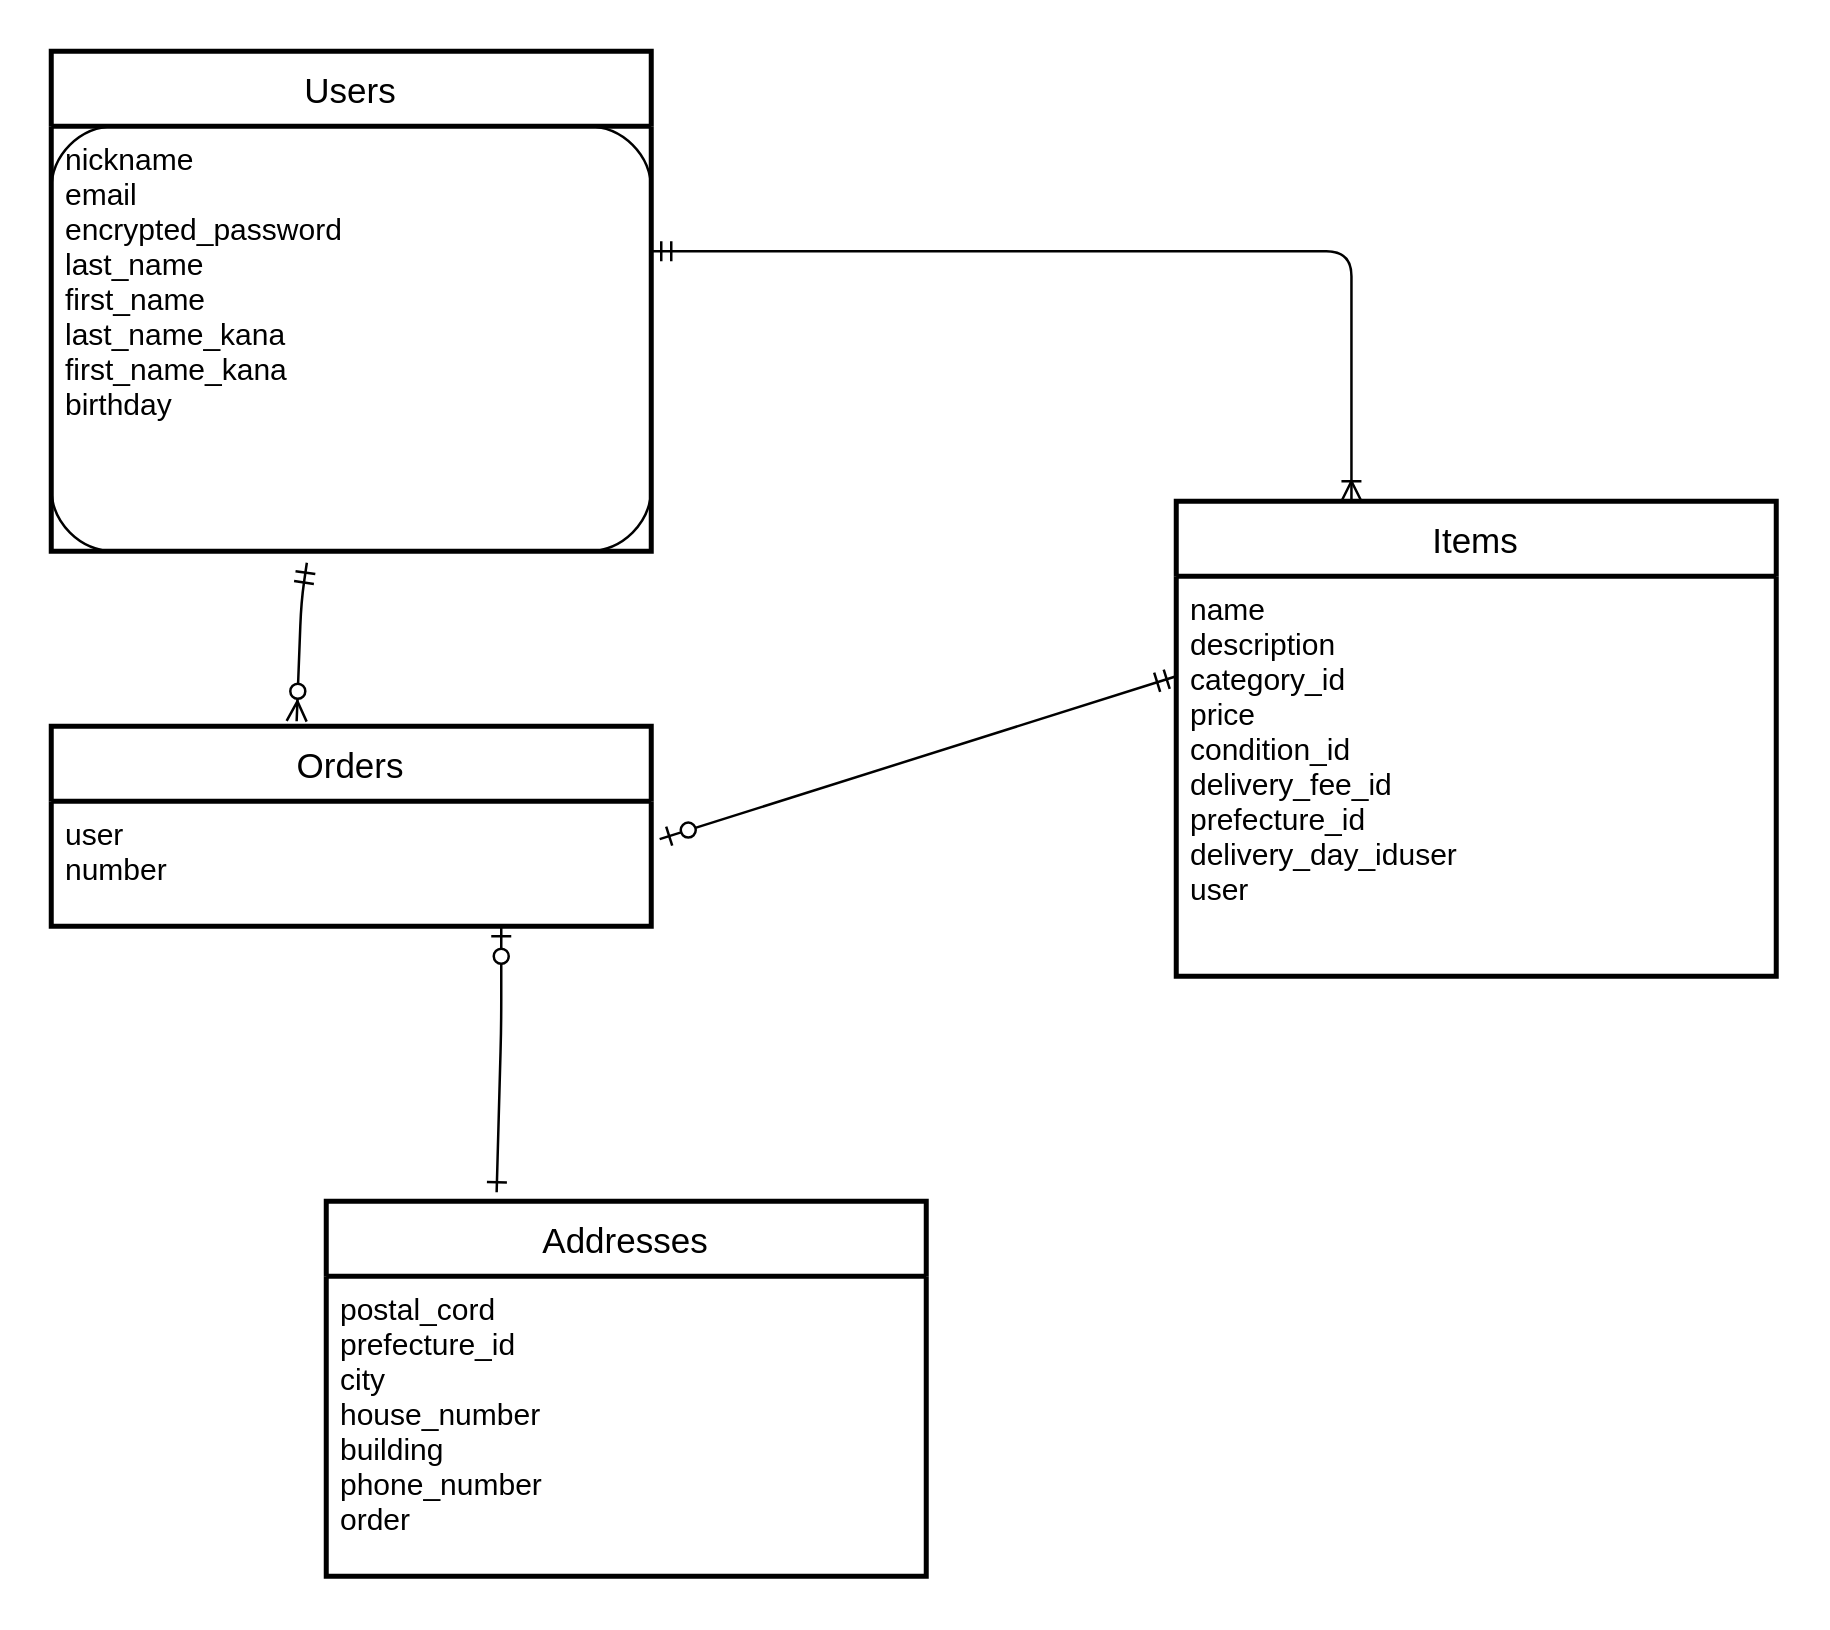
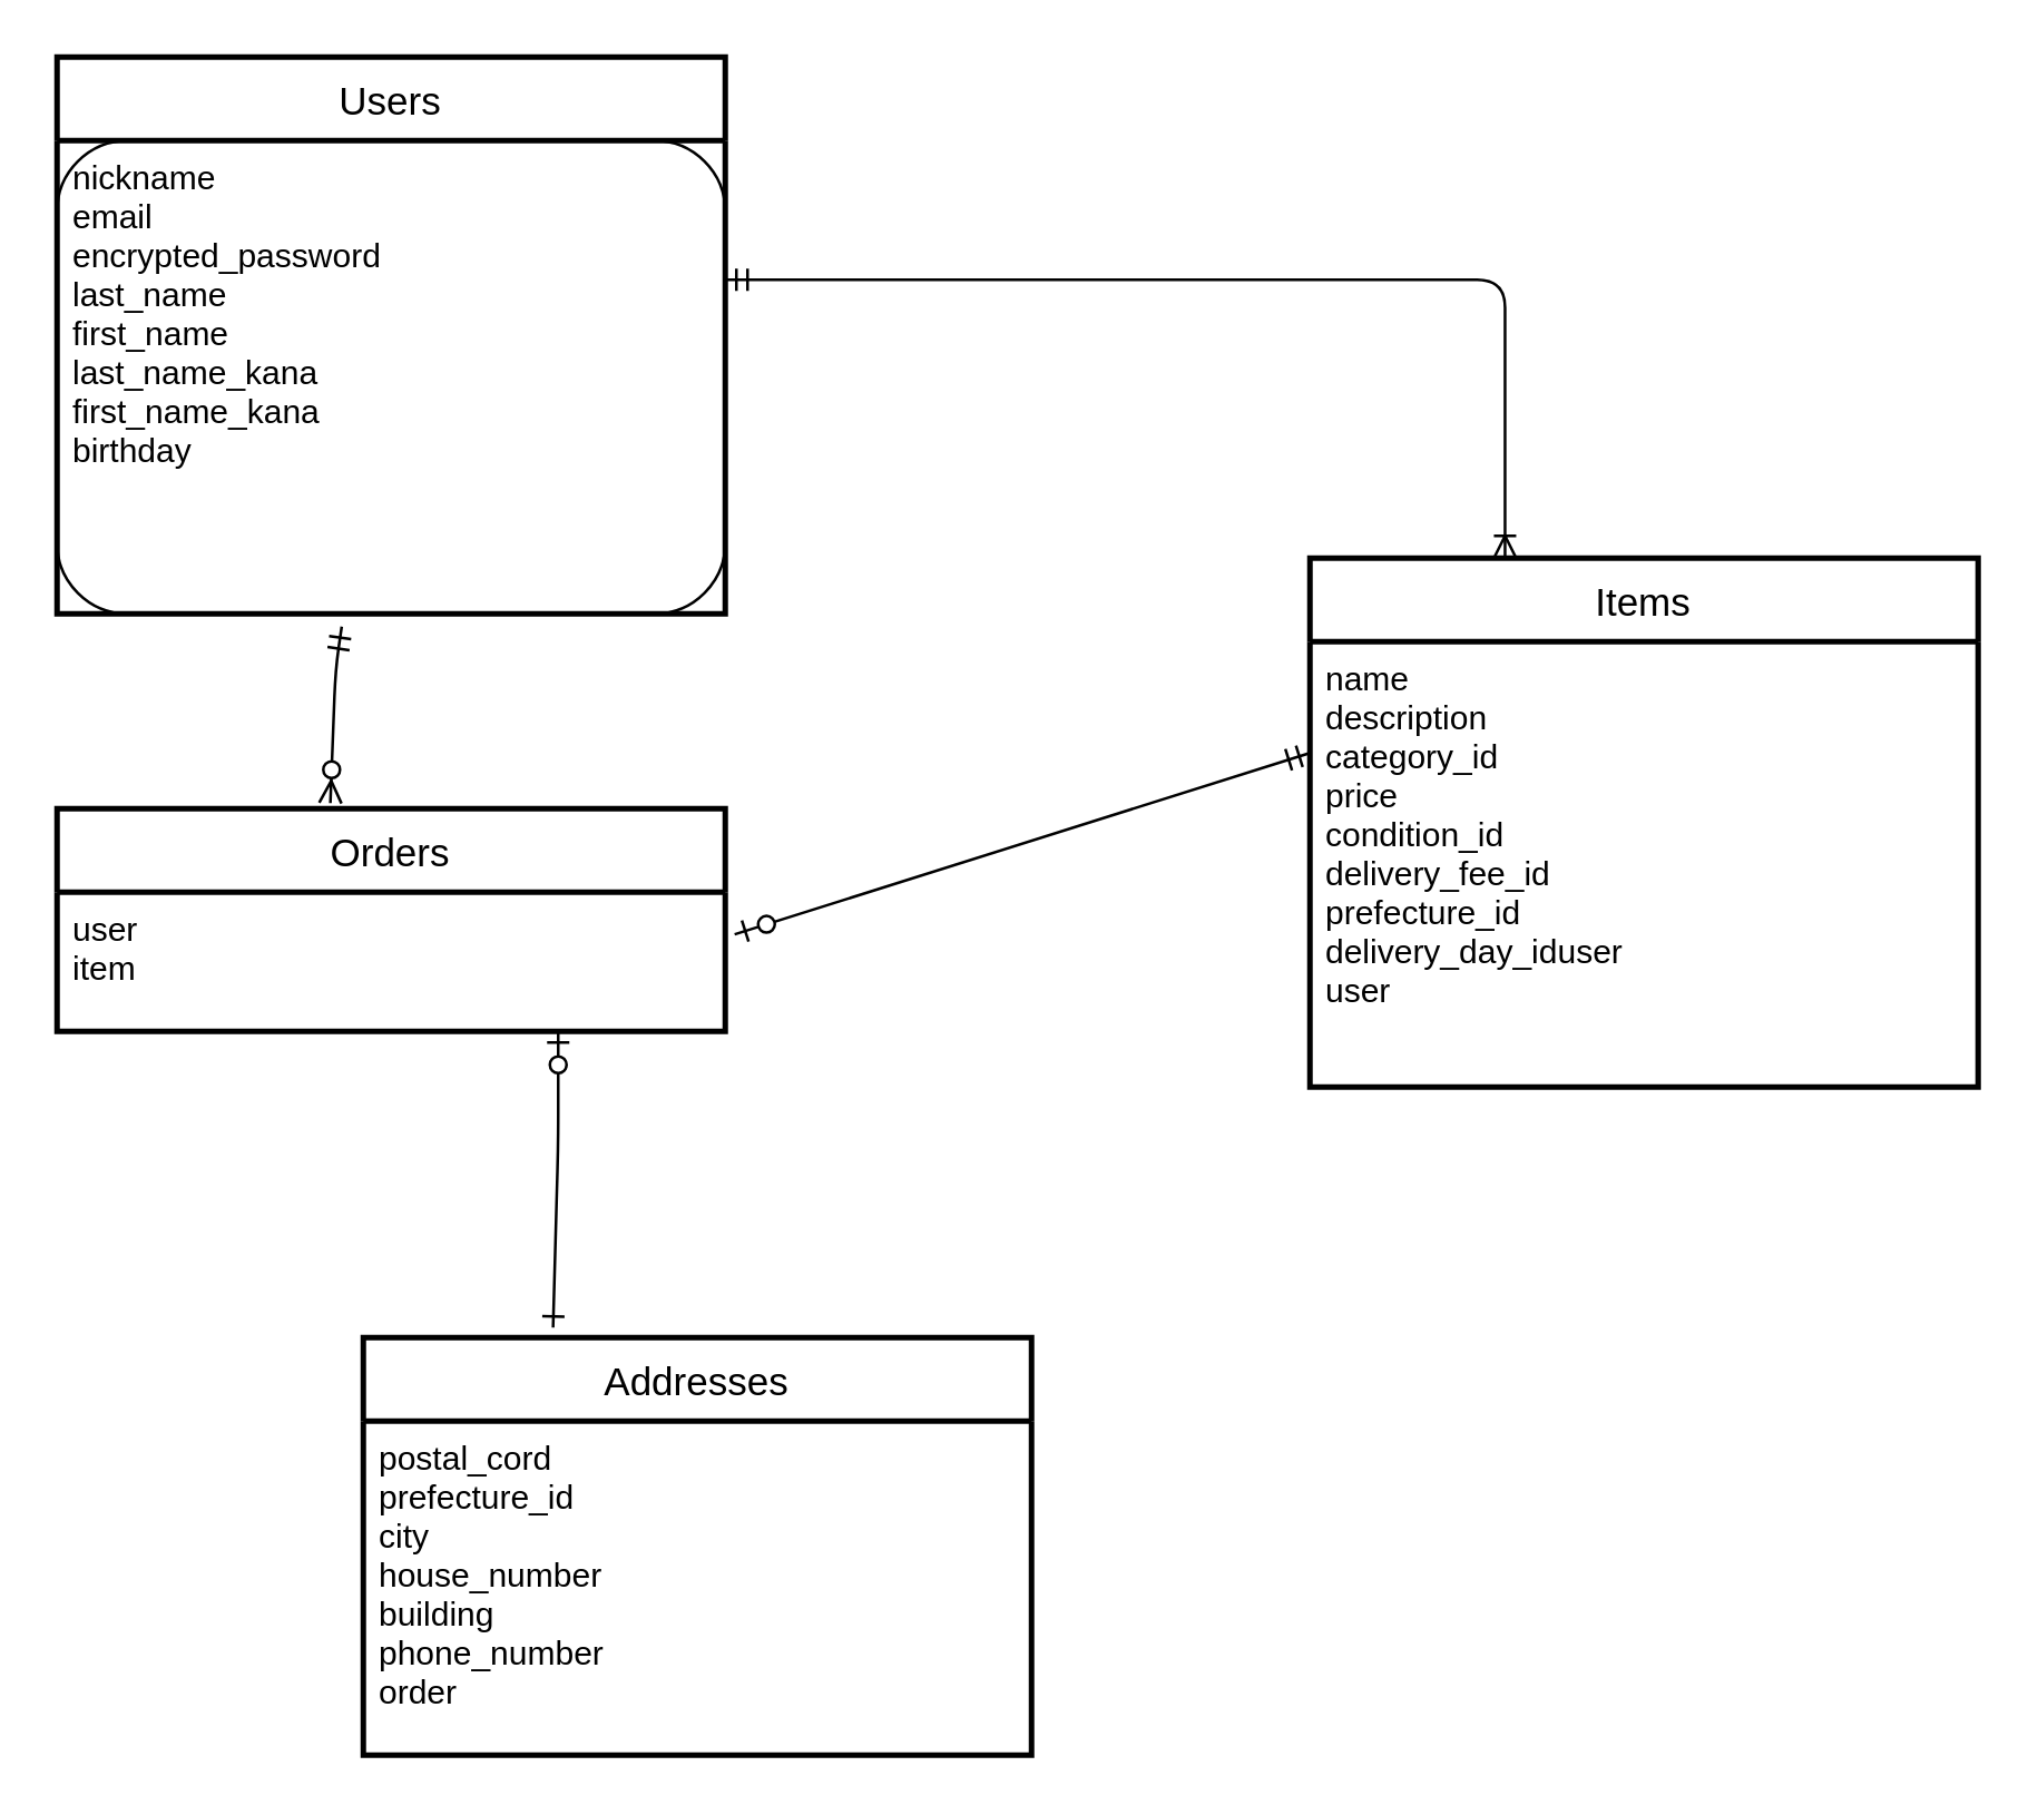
- <mxCell id="9" value="user&#10;number" style="align=left;strokeColor=none;fillColor=none;spacingLeft=4;fontSize=12;verticalAlign=top;resizable=0;rotatable=0;part=1;rounded=1;" parent="8" vertex="1"><mxGeometry y="30" width="240" height="50" as="geometry" /></mxCell>
+ <mxCell id="9" value="user&#10;item" style="align=left;strokeColor=none;fillColor=none;spacingLeft=4;fontSize=12;verticalAlign=top;resizable=0;rotatable=0;part=1;rounded=1;" parent="8" vertex="1"><mxGeometry y="30" width="240" height="50" as="geometry" /></mxCell>
